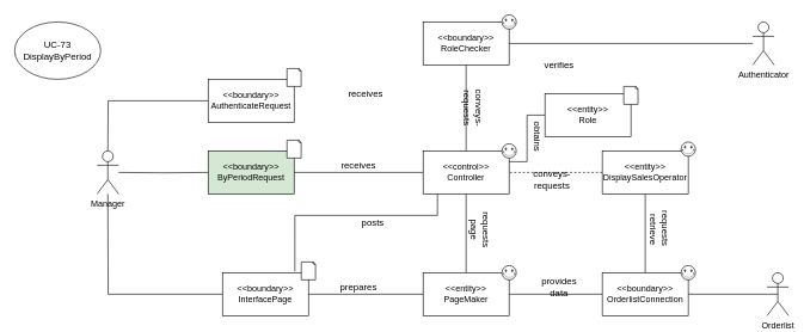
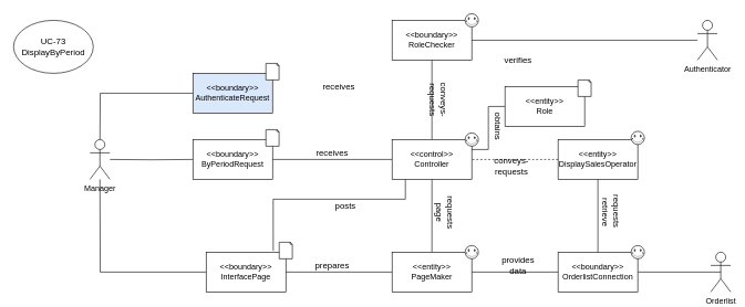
- <mxCell id="10" value="&amp;lt;&amp;lt;boundary&amp;gt;&amp;gt;&lt;br&gt;AuthenticateRequest" style="rounded=0;whiteSpace=wrap;html=1;" vertex="1" parent="1"><mxGeometry x="290" y="110" width="120" height="60" as="geometry" /></mxCell>
+ <mxCell id="10" value="&amp;lt;&amp;lt;boundary&amp;gt;&amp;gt;&lt;br&gt;AuthenticateRequest" style="rounded=0;whiteSpace=wrap;html=1;fillColor=#dae8fc;" vertex="1" parent="1"><mxGeometry x="290" y="110" width="120" height="60" as="geometry" /></mxCell>
- <mxCell id="12" value="&amp;lt;&amp;lt;boundary&amp;gt;&amp;gt;&lt;br&gt;ByPeriodRequest" style="rounded=0;whiteSpace=wrap;html=1;fillColor=#d5e8d4;" vertex="1" parent="1"><mxGeometry x="290" y="210" width="120" height="60" as="geometry" /></mxCell>
+ <mxCell id="12" value="&amp;lt;&amp;lt;boundary&amp;gt;&amp;gt;&lt;br&gt;ByPeriodRequest" style="rounded=0;whiteSpace=wrap;html=1;" vertex="1" parent="1"><mxGeometry x="290" y="210" width="120" height="60" as="geometry" /></mxCell>
